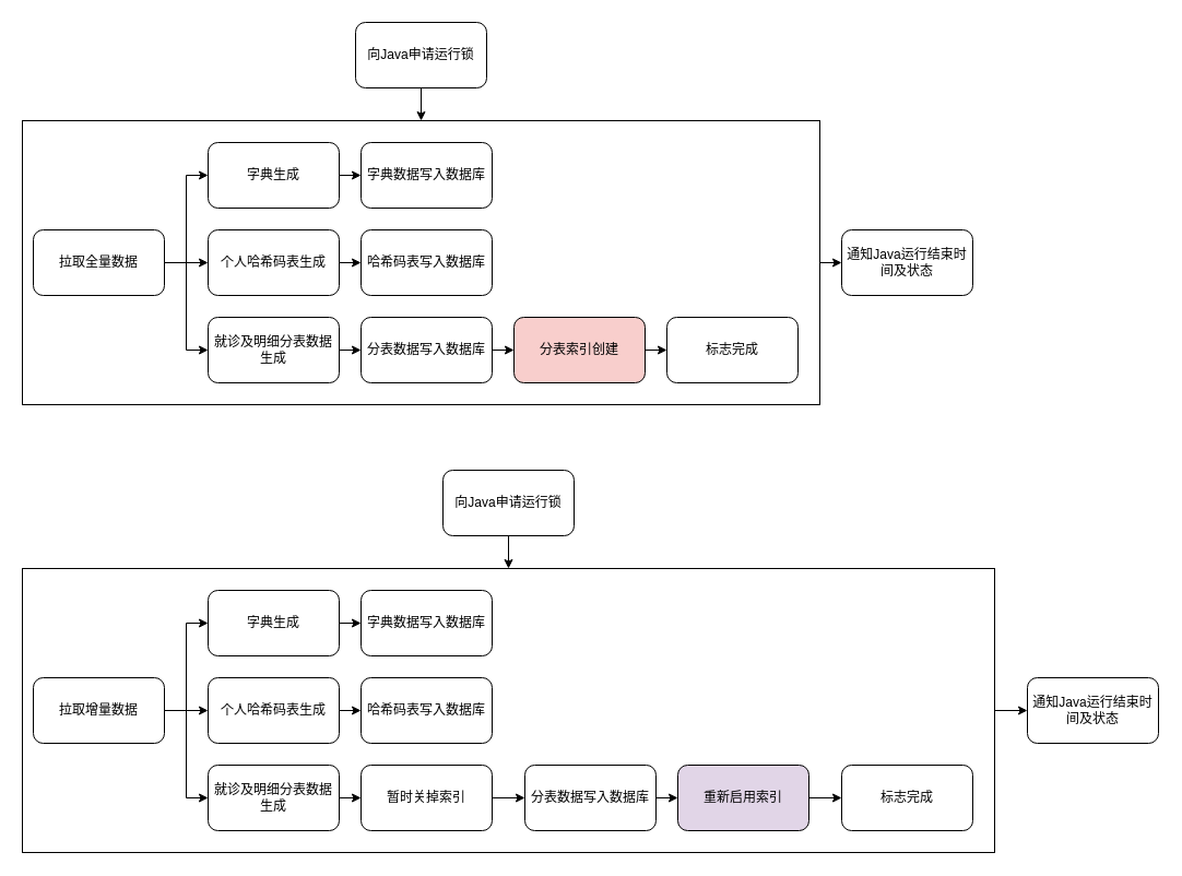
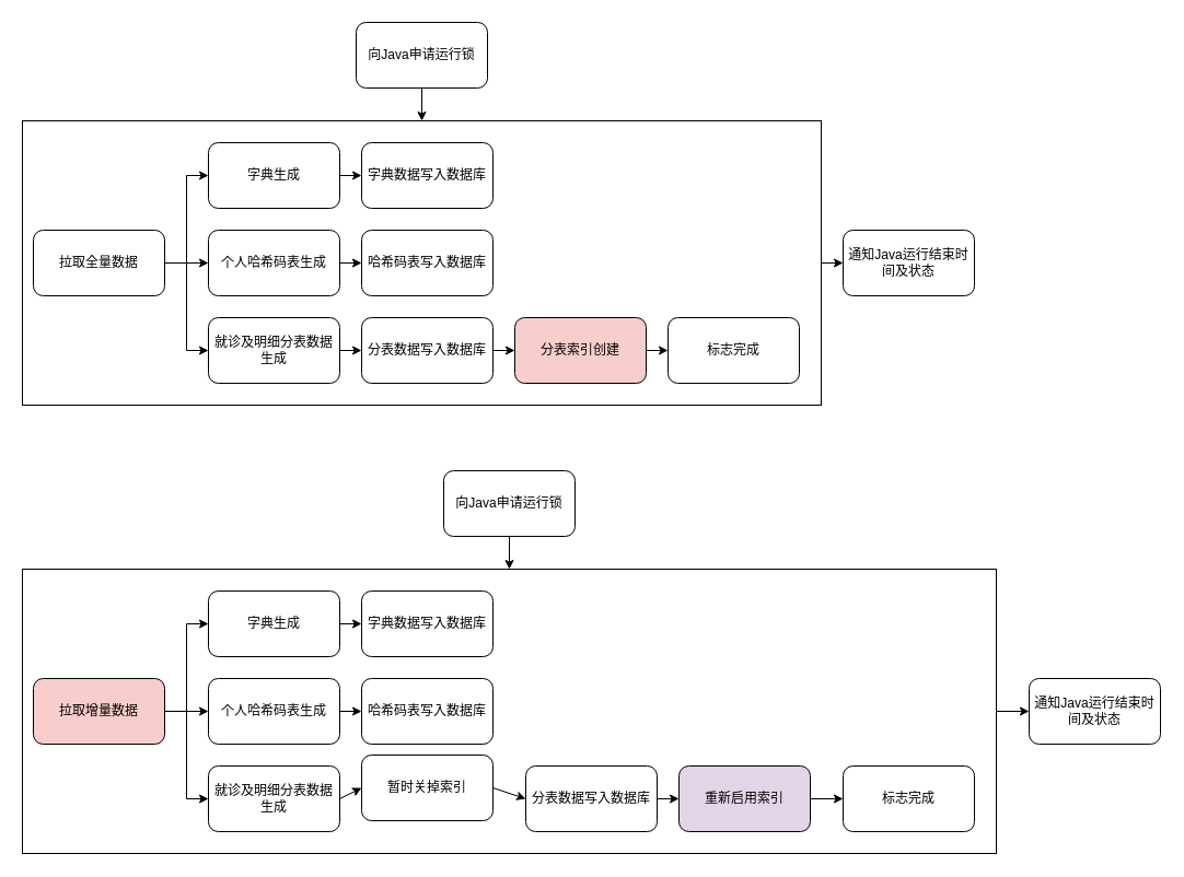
- <mxCell id="25" value="拉取增量数据" style="rounded=1;whiteSpace=wrap;html=1;" vertex="1" parent="1"><mxGeometry x="30" y="620" width="120" height="60" as="geometry" /></mxCell>
+ <mxCell id="25" value="拉取增量数据" style="rounded=1;whiteSpace=wrap;html=1;fillColor=#f8cecc;" vertex="1" parent="1"><mxGeometry x="30" y="620" width="120" height="60" as="geometry" /></mxCell>
- <mxCell id="45" value="暂时关掉索引" style="rounded=1;whiteSpace=wrap;html=1;" vertex="1" parent="1"><mxGeometry x="330" y="700" width="120" height="60" as="geometry" /></mxCell>
+ <mxCell id="45" value="暂时关掉索引" style="rounded=1;whiteSpace=wrap;html=1;" vertex="1" parent="1"><mxGeometry x="330" y="690" width="120" height="60" as="geometry" /></mxCell>
